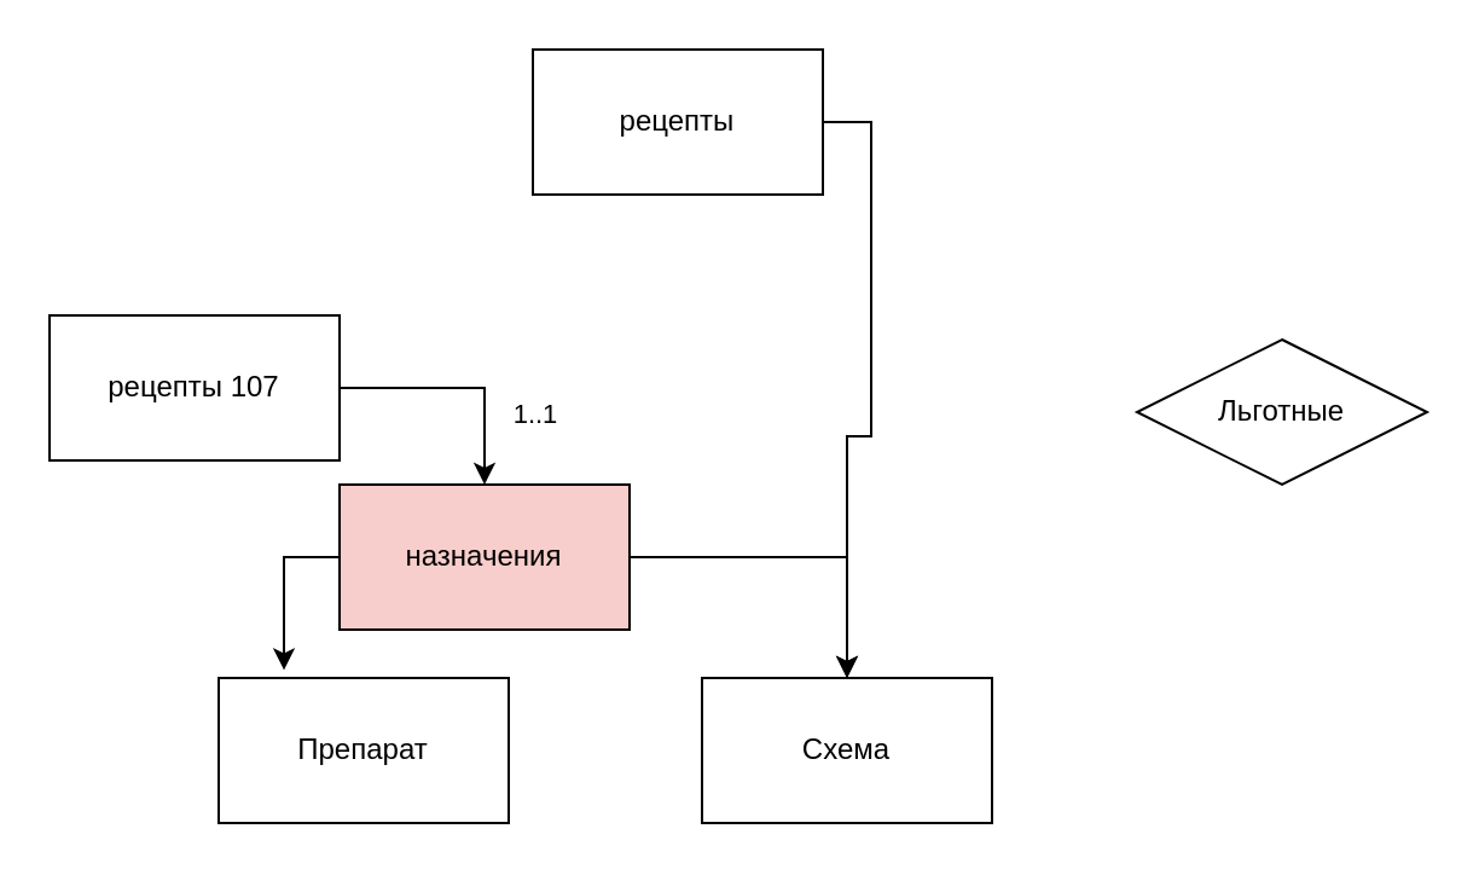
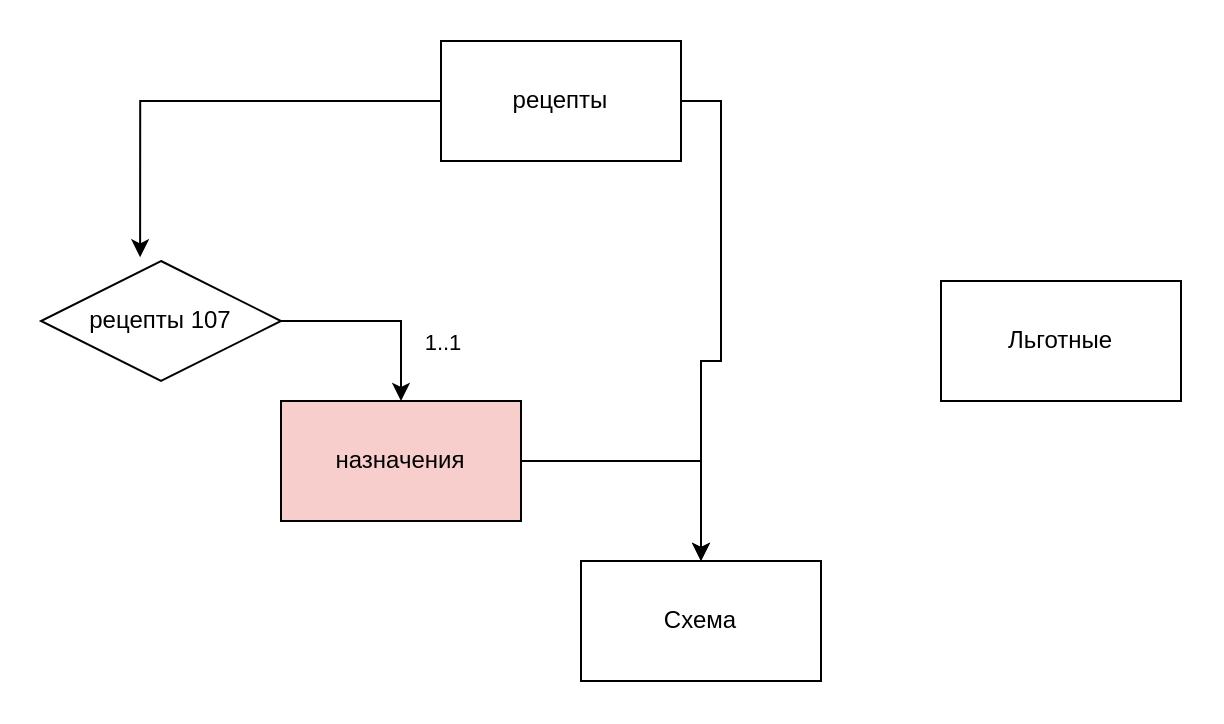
+ <mxCell id="2" style="edgeStyle=orthogonalEdgeStyle;rounded=0;orthogonalLoop=1;jettySize=auto;html=1;exitX=0;exitY=0.5;exitDx=0;exitDy=0;entryX=0.413;entryY=-0.031;entryDx=0;entryDy=0;entryPerimeter=0;" edge="1" parent="1" source="4" target="7"><mxGeometry relative="1" as="geometry" /></mxCell>
- <mxCell id="7" value="рецепты 107" style="rounded=0;whiteSpace=wrap;html=1;" vertex="1" parent="1"><mxGeometry x="20" y="130" width="120" height="60" as="geometry" /></mxCell>
+ <mxCell id="7" value="рецепты 107" style="rhombus;whiteSpace=wrap;html=1;" vertex="1" parent="1"><mxGeometry x="20" y="130" width="120" height="60" as="geometry" /></mxCell>
- <mxCell id="8" value="Льготные" style="rhombus;whiteSpace=wrap;html=1;" vertex="1" parent="1"><mxGeometry x="470" y="140" width="120" height="60" as="geometry" /></mxCell>
+ <mxCell id="8" value="Льготные" style="rounded=0;whiteSpace=wrap;html=1;" vertex="1" parent="1"><mxGeometry x="470" y="140" width="120" height="60" as="geometry" /></mxCell>
- <mxCell id="10" style="edgeStyle=orthogonalEdgeStyle;rounded=0;orthogonalLoop=1;jettySize=auto;html=1;exitX=0;exitY=0.5;exitDx=0;exitDy=0;entryX=0.225;entryY=-0.055;entryDx=0;entryDy=0;entryPerimeter=0;" edge="1" parent="1" source="11" target="13"><mxGeometry relative="1" as="geometry" /></mxCell>
- <mxCell id="13" value="Препарат" style="rounded=0;whiteSpace=wrap;html=1;" vertex="1" parent="1"><mxGeometry x="90" y="280" width="120" height="60" as="geometry" /></mxCell>
